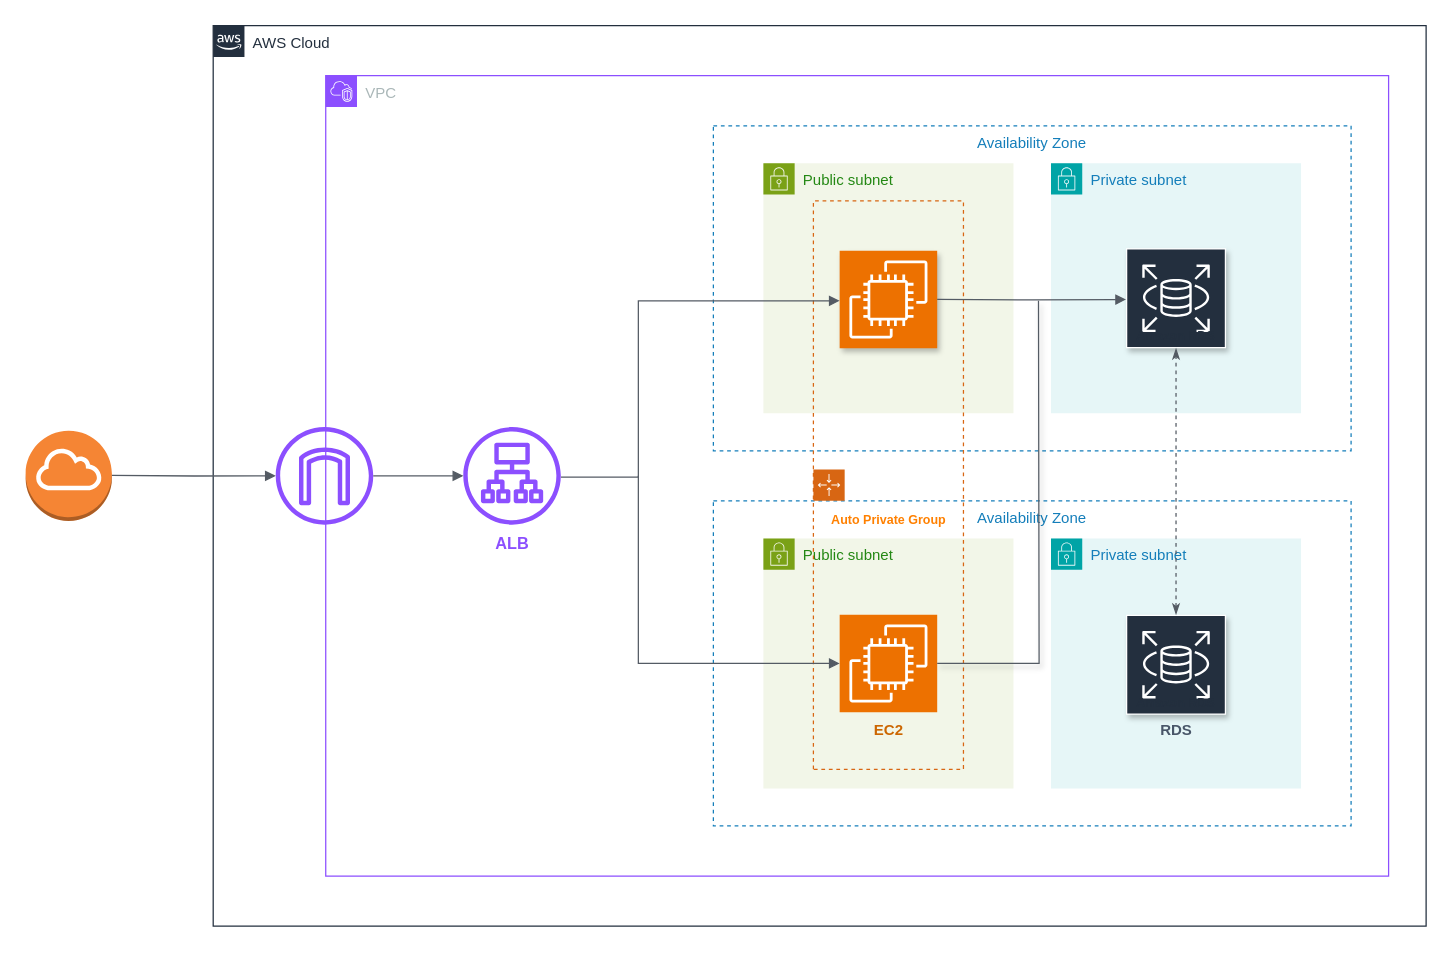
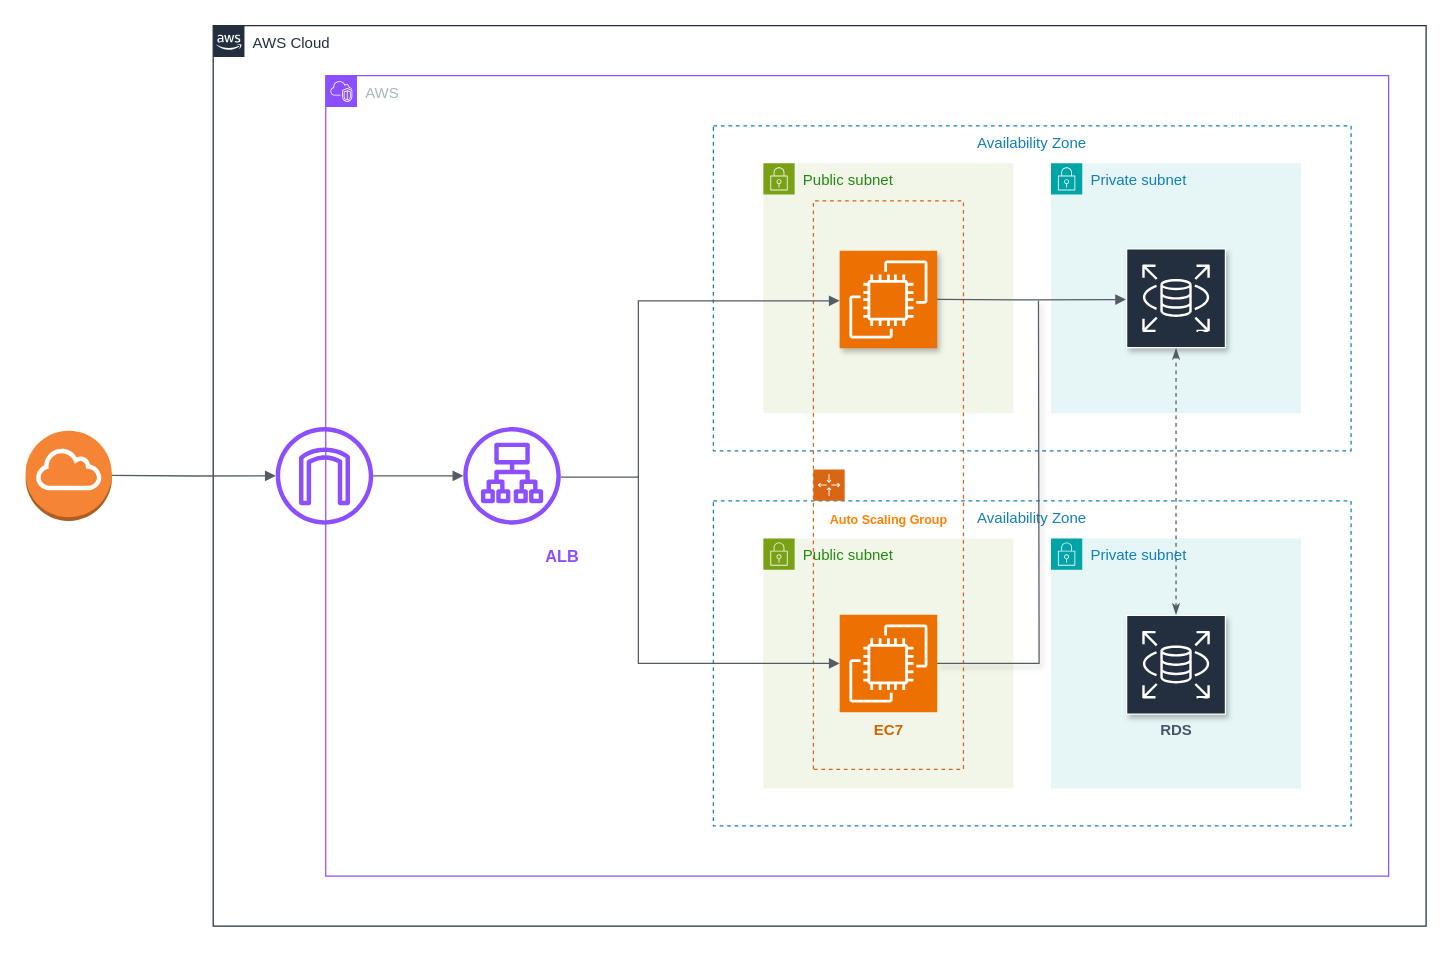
- <mxCell id="23" value="VPC" style="points=[[0,0],[0.25,0],[0.5,0],[0.75,0],[1,0],[1,0.25],[1,0.5],[1,0.75],[1,1],[0.75,1],[0.5,1],[0.25,1],[0,1],[0,0.75],[0,0.5],[0,0.25]];outlineConnect=0;gradientColor=none;html=1;whiteSpace=wrap;fontSize=12;fontStyle=0;container=1;pointerEvents=0;collapsible=0;recursiveResize=0;shape=mxgraph.aws4.group;grIcon=mxgraph.aws4.group_vpc2;strokeColor=#8C4FFF;fillColor=none;verticalAlign=top;align=left;spacingLeft=30;fontColor=#AAB7B8;dashed=0;" vertex="1" parent="1"><mxGeometry x="260" y="60" width="850" height="640" as="geometry" /></mxCell>
+ <mxCell id="23" value="AWS" style="points=[[0,0],[0.25,0],[0.5,0],[0.75,0],[1,0],[1,0.25],[1,0.5],[1,0.75],[1,1],[0.75,1],[0.5,1],[0.25,1],[0,1],[0,0.75],[0,0.5],[0,0.25]];outlineConnect=0;gradientColor=none;html=1;whiteSpace=wrap;fontSize=12;fontStyle=0;container=1;pointerEvents=0;collapsible=0;recursiveResize=0;shape=mxgraph.aws4.group;grIcon=mxgraph.aws4.group_vpc2;strokeColor=#8C4FFF;fillColor=none;verticalAlign=top;align=left;spacingLeft=30;fontColor=#AAB7B8;dashed=0;" vertex="1" parent="1"><mxGeometry x="260" y="60" width="850" height="640" as="geometry" /></mxCell>
- <mxCell id="17" value="&lt;font color=&quot;#ff8000&quot; style=&quot;font-size: 10px;&quot;&gt;&lt;b&gt;Auto Private Group&lt;/b&gt;&lt;/font&gt;" style="text;html=1;align=center;verticalAlign=middle;resizable=0;points=[];autosize=1;strokeColor=none;fillColor=none;" vertex="1" parent="10"><mxGeometry x="80" y="300" width="120" height="30" as="geometry" /></mxCell>
+ <mxCell id="17" value="&lt;font color=&quot;#ff8000&quot; style=&quot;font-size: 10px;&quot;&gt;&lt;b&gt;Auto Scaling Group&lt;/b&gt;&lt;/font&gt;" style="text;html=1;align=center;verticalAlign=middle;resizable=0;points=[];autosize=1;strokeColor=none;fillColor=none;" vertex="1" parent="10"><mxGeometry x="80" y="300" width="120" height="30" as="geometry" /></mxCell>
- <mxCell id="25" value="&lt;font color=&quot;#8c4fff&quot; style=&quot;font-size: 13px;&quot;&gt;&lt;b style=&quot;&quot;&gt;ALB&lt;/b&gt;&lt;/font&gt;" style="text;html=1;align=center;verticalAlign=middle;resizable=0;points=[];autosize=1;strokeColor=none;fillColor=none;" vertex="1" parent="23"><mxGeometry x="124" y="359" width="50" height="30" as="geometry" /></mxCell>
+ <mxCell id="25" value="&lt;font color=&quot;#8c4fff&quot; style=&quot;font-size: 13px;&quot;&gt;&lt;b style=&quot;&quot;&gt;ALB&lt;/b&gt;&lt;/font&gt;" style="text;html=1;align=center;verticalAlign=middle;resizable=0;points=[];autosize=1;strokeColor=none;fillColor=none;" vertex="1" parent="23"><mxGeometry x="164" y="369" width="50" height="30" as="geometry" /></mxCell>
- <mxCell id="7" value="&lt;b&gt;&lt;font color=&quot;#cc6600&quot;&gt;EC2&lt;/font&gt;&lt;/b&gt;" style="text;html=1;align=center;verticalAlign=middle;resizable=0;points=[];autosize=1;strokeColor=none;fillColor=none;" vertex="1" parent="2"><mxGeometry x="115" y="169" width="50" height="30" as="geometry" /></mxCell>
+ <mxCell id="7" value="&lt;b&gt;&lt;font color=&quot;#cc6600&quot;&gt;EC7&lt;/font&gt;&lt;/b&gt;" style="text;html=1;align=center;verticalAlign=middle;resizable=0;points=[];autosize=1;strokeColor=none;fillColor=none;" vertex="1" parent="2"><mxGeometry x="115" y="169" width="50" height="30" as="geometry" /></mxCell>
